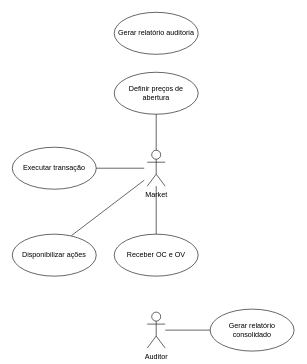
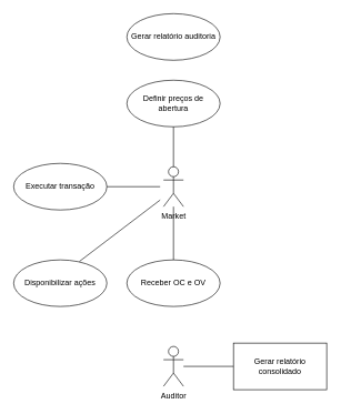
- <mxCell id="8" value="Gerar relatório consolidado" style="ellipse;whiteSpace=wrap;html=1;" vertex="1" parent="1"><mxGeometry x="350" y="515" width="140" height="70" as="geometry" /></mxCell>
+ <mxCell id="8" value="Gerar relatório consolidado" style="whiteSpace=wrap;html=1;rounded=0;" vertex="1" parent="1"><mxGeometry x="350" y="515" width="140" height="70" as="geometry" /></mxCell>
